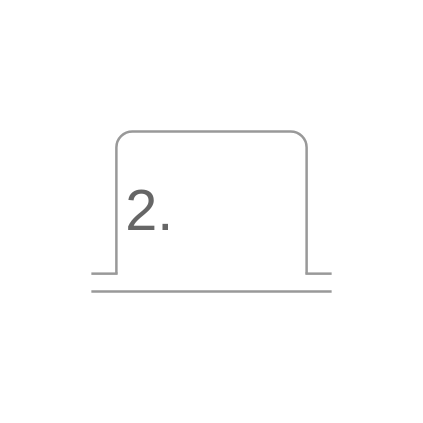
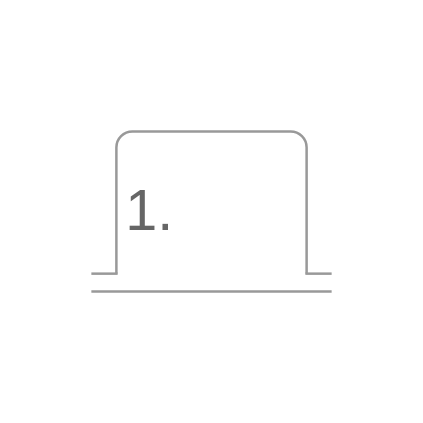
- <mxCell id="4" value="2." style="rounded=1;whiteSpace=wrap;html=1;strokeColor=#999999;align=left;spacingLeft=2;fontSize=23;fontColor=#666666;arcSize=10;" parent="1" vertex="1"><mxGeometry x="46" y="52" width="76" height="64" as="geometry" /></mxCell>
+ <mxCell id="4" value="1." style="rounded=1;whiteSpace=wrap;html=1;strokeColor=#999999;align=left;spacingLeft=2;fontSize=23;fontColor=#666666;arcSize=10;" parent="1" vertex="1"><mxGeometry x="46" y="52" width="76" height="64" as="geometry" /></mxCell>
